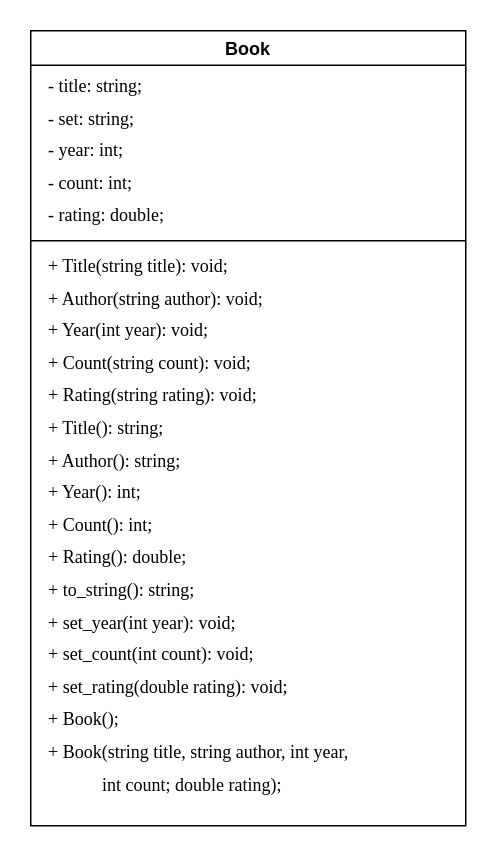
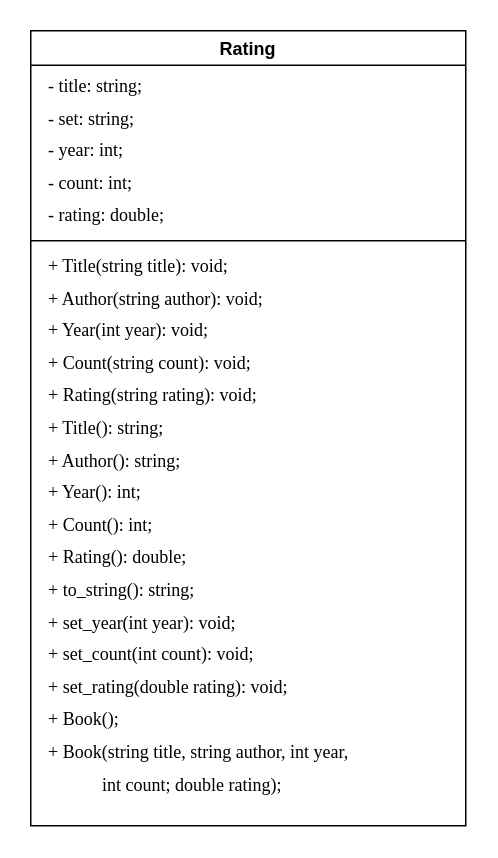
- <mxCell id="2" value="Book" style="swimlane;" vertex="1" parent="1"><mxGeometry x="20" y="20" width="290" height="530" as="geometry" /></mxCell>
+ <mxCell id="2" value="Rating" style="swimlane;" vertex="1" parent="1"><mxGeometry x="20" y="20" width="290" height="530" as="geometry" /></mxCell>
